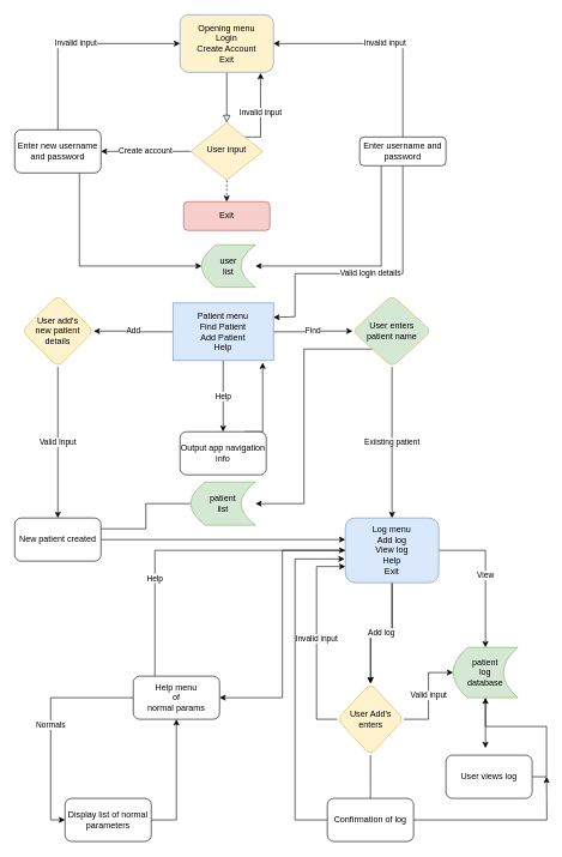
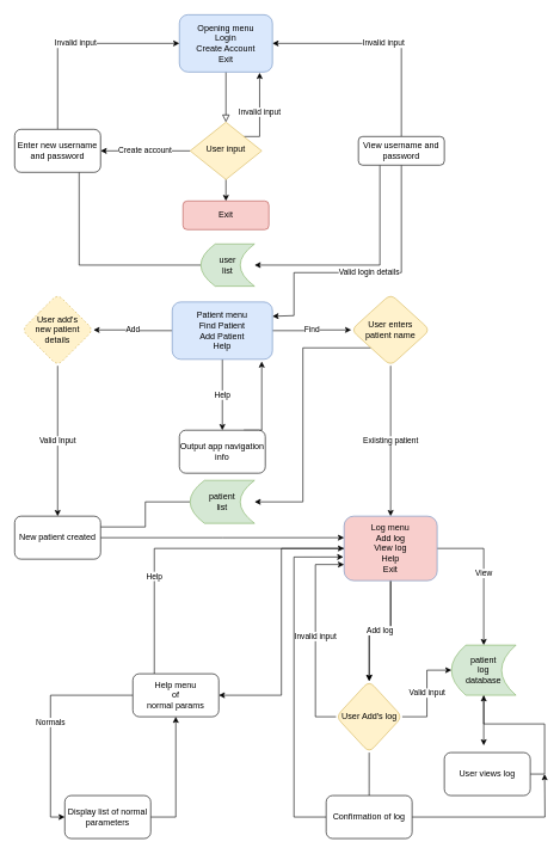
- <mxCell id="3" value="Opening menu&lt;br&gt;Login&lt;br&gt;Create Account&lt;br&gt;Exit" style="rounded=1;whiteSpace=wrap;html=1;fontSize=12;glass=0;strokeWidth=1;shadow=0;fillColor=#fff2cc;strokeColor=#6c8ebf;" parent="1" vertex="1"><mxGeometry x="250" y="20" width="130" height="80" as="geometry" /></mxCell>
+ <mxCell id="3" value="Opening menu&lt;br&gt;Login&lt;br&gt;Create Account&lt;br&gt;Exit" style="rounded=1;whiteSpace=wrap;html=1;fontSize=12;glass=0;strokeWidth=1;shadow=0;fillColor=#dae8fc;strokeColor=#6c8ebf;" parent="1" vertex="1"><mxGeometry x="250" y="20" width="130" height="80" as="geometry" /></mxCell>
- <mxCell id="11" value="Enter username and password" style="rounded=1;whiteSpace=wrap;html=1;fontSize=12;glass=0;strokeWidth=1;shadow=0;" parent="1" vertex="1"><mxGeometry x="500" y="190" width="120" height="40" as="geometry" /></mxCell>
+ <mxCell id="11" value="View username and password" style="rounded=1;whiteSpace=wrap;html=1;fontSize=12;glass=0;strokeWidth=1;shadow=0;" parent="1" vertex="1"><mxGeometry x="500" y="190" width="120" height="40" as="geometry" /></mxCell>
- <mxCell id="6" style="edgeStyle=orthogonalEdgeStyle;rounded=0;orthogonalLoop=1;jettySize=auto;html=1;exitX=0.5;exitY=1;exitDx=0;exitDy=0;entryX=0.5;entryY=0;entryDx=0;entryDy=0;dashed=1;" parent="1" source="7" target="12" edge="1"><mxGeometry relative="1" as="geometry" /></mxCell>
+ <mxCell id="6" style="edgeStyle=orthogonalEdgeStyle;rounded=0;orthogonalLoop=1;jettySize=auto;html=1;exitX=0.5;exitY=1;exitDx=0;exitDy=0;entryX=0.5;entryY=0;entryDx=0;entryDy=0;" parent="1" source="7" target="12" edge="1"><mxGeometry relative="1" as="geometry" /></mxCell>
- <mxCell id="14" style="edgeStyle=orthogonalEdgeStyle;rounded=0;orthogonalLoop=1;jettySize=auto;html=1;exitX=0.75;exitY=1;exitDx=0;exitDy=0;entryX=0;entryY=0.5;entryDx=0;entryDy=0;" parent="1" source="15" target="45" edge="1"><mxGeometry relative="1" as="geometry" /></mxCell>
+ <mxCell id="14" style="edgeStyle=orthogonalEdgeStyle;rounded=0;orthogonalLoop=1;jettySize=auto;html=1;exitX=0.75;exitY=1;exitDx=0;exitDy=0;entryX=0;entryY=0.5;entryDx=0;entryDy=0;endArrow=none;" parent="1" source="15" target="45" edge="1"><mxGeometry relative="1" as="geometry" /></mxCell>
- <mxCell id="24" value="User add's &lt;br&gt;new patient &lt;br&gt;details" style="rhombus;whiteSpace=wrap;html=1;rounded=1;fillColor=#fff2cc;strokeColor=#d6b656;" parent="1" vertex="1"><mxGeometry x="30" y="410" width="100" height="100" as="geometry" /></mxCell>
+ <mxCell id="24" value="User add's &lt;br&gt;new patient &lt;br&gt;details" style="rhombus;whiteSpace=wrap;html=1;rounded=1;fillColor=#fff2cc;strokeColor=#d6b656;dashed=1;" parent="1" vertex="1"><mxGeometry x="30" y="410" width="100" height="100" as="geometry" /></mxCell>
- <mxCell id="22" value="User enters &lt;br&gt;patient name" style="rhombus;whiteSpace=wrap;html=1;rounded=1;fillColor=#d5e8d4;strokeColor=#d6b656;" parent="1" vertex="1"><mxGeometry x="490" y="410" width="110" height="100" as="geometry" /></mxCell>
+ <mxCell id="22" value="User enters &lt;br&gt;patient name" style="rhombus;whiteSpace=wrap;html=1;rounded=1;fillColor=#fff2cc;strokeColor=#d6b656;" parent="1" vertex="1"><mxGeometry x="490" y="410" width="110" height="100" as="geometry" /></mxCell>
- <mxCell id="19" value="Patient menu&lt;br&gt;Find Patient&lt;br&gt;Add Patient&lt;br&gt;Help" style="whiteSpace=wrap;html=1;fillColor=#dae8fc;strokeColor=#6c8ebf;rounded=0;" parent="1" vertex="1"><mxGeometry x="240" y="421" width="140" height="80" as="geometry" /></mxCell>
+ <mxCell id="19" value="Patient menu&lt;br&gt;Find Patient&lt;br&gt;Add Patient&lt;br&gt;Help" style="rounded=1;whiteSpace=wrap;html=1;fillColor=#dae8fc;strokeColor=#6c8ebf;" parent="1" vertex="1"><mxGeometry x="240" y="421" width="140" height="80" as="geometry" /></mxCell>
- <mxCell id="31" value="Log menu&lt;br&gt;Add log&lt;br&gt;View log&lt;br&gt;Help&lt;br&gt;Exit" style="whiteSpace=wrap;html=1;rounded=1;fillColor=#dae8fc;strokeColor=#6c8ebf;" parent="1" vertex="1"><mxGeometry x="480" y="720" width="130" height="90" as="geometry" /></mxCell>
+ <mxCell id="31" value="Log menu&lt;br&gt;Add log&lt;br&gt;View log&lt;br&gt;Help&lt;br&gt;Exit" style="whiteSpace=wrap;html=1;rounded=1;fillColor=#f8cecc;strokeColor=#6c8ebf;" parent="1" vertex="1"><mxGeometry x="480" y="720" width="130" height="90" as="geometry" /></mxCell>
- <mxCell id="38" value="User Add's enters" style="rhombus;whiteSpace=wrap;html=1;rounded=1;fillColor=#fff2cc;strokeColor=#d6b656;" parent="1" vertex="1"><mxGeometry x="468.75" y="950" width="92.5" height="100" as="geometry" /></mxCell>
+ <mxCell id="38" value="User Add's log" style="rhombus;whiteSpace=wrap;html=1;rounded=1;fillColor=#fff2cc;strokeColor=#d6b656;" parent="1" vertex="1"><mxGeometry x="468.75" y="950" width="92.5" height="100" as="geometry" /></mxCell>
